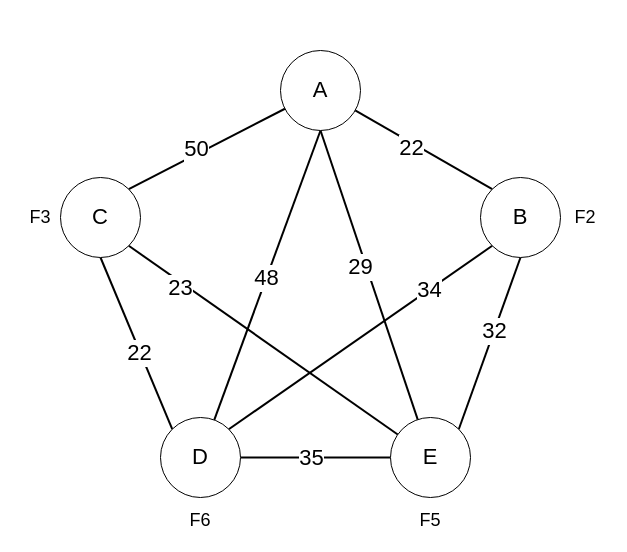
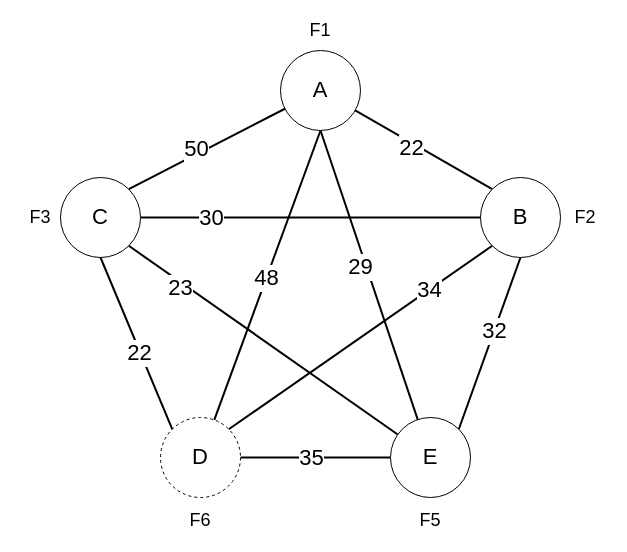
+ <mxCell id="27" value="F1" style="text;html=1;strokeColor=none;fillColor=none;align=center;verticalAlign=middle;whiteSpace=wrap;rounded=0;fontSize=18;" vertex="1" parent="1"><mxGeometry x="300" y="20" width="40" height="20" as="geometry" /></mxCell>
+ <mxCell id="22" style="edgeStyle=none;rounded=0;orthogonalLoop=1;jettySize=auto;html=1;exitX=1;exitY=0.5;exitDx=0;exitDy=0;entryX=0;entryY=0.5;entryDx=0;entryDy=0;fontSize=22;endArrow=none;endFill=0;strokeWidth=2;" edge="1" parent="1" source="26" target="13"><mxGeometry relative="1" as="geometry" /></mxCell>
+ <mxCell id="23" value="30" style="edgeLabel;html=1;align=center;verticalAlign=middle;resizable=0;points=[];fontSize=22;" vertex="1" connectable="0" parent="22"><mxGeometry x="-0.4" y="-3" relative="1" as="geometry"><mxPoint x="-32" y="-3" as="offset" /></mxGeometry></mxCell>
- <mxCell id="19" value="D" style="ellipse;whiteSpace=wrap;html=1;aspect=fixed;fontSize=22;" vertex="1" parent="1"><mxGeometry x="160" y="417" width="80" height="80" as="geometry" /></mxCell>
+ <mxCell id="19" value="D" style="ellipse;whiteSpace=wrap;html=1;aspect=fixed;fontSize=22;dashed=1;" vertex="1" parent="1"><mxGeometry x="160" y="417" width="80" height="80" as="geometry" /></mxCell>
